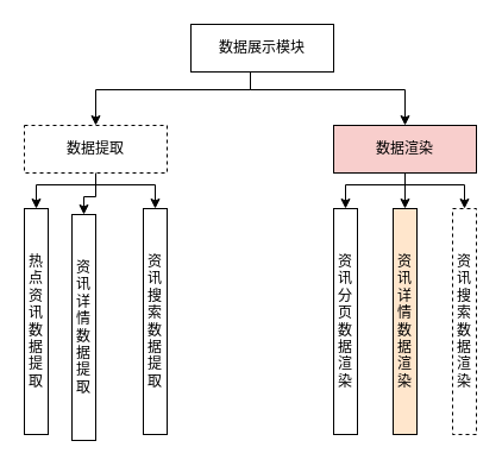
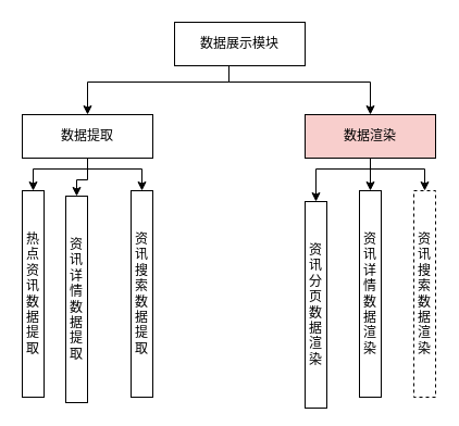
- <mxCell id="8" value="数据提取" style="rounded=0;whiteSpace=wrap;html=1;dashed=1;" vertex="1" parent="1"><mxGeometry x="20" y="105" width="120" height="40" as="geometry" /></mxCell>
+ <mxCell id="8" value="数据提取" style="rounded=0;whiteSpace=wrap;html=1;" vertex="1" parent="1"><mxGeometry x="20" y="105" width="120" height="40" as="geometry" /></mxCell>
- <mxCell id="15" value="资讯分页数据渲染" style="rounded=0;whiteSpace=wrap;html=1;" vertex="1" parent="1"><mxGeometry x="280" y="175" width="20" height="190" as="geometry" /></mxCell>
+ <mxCell id="15" value="资讯分页数据渲染" style="rounded=0;whiteSpace=wrap;html=1;" vertex="1" parent="1"><mxGeometry x="280" y="185" width="20" height="190" as="geometry" /></mxCell>
- <mxCell id="16" value="资讯详情数据渲染" style="rounded=0;whiteSpace=wrap;html=1;fillColor=#ffe6cc;" vertex="1" parent="1"><mxGeometry x="330" y="175" width="20" height="190" as="geometry" /></mxCell>
+ <mxCell id="16" value="资讯详情数据渲染" style="rounded=0;whiteSpace=wrap;html=1;" vertex="1" parent="1"><mxGeometry x="330" y="175" width="20" height="190" as="geometry" /></mxCell>
